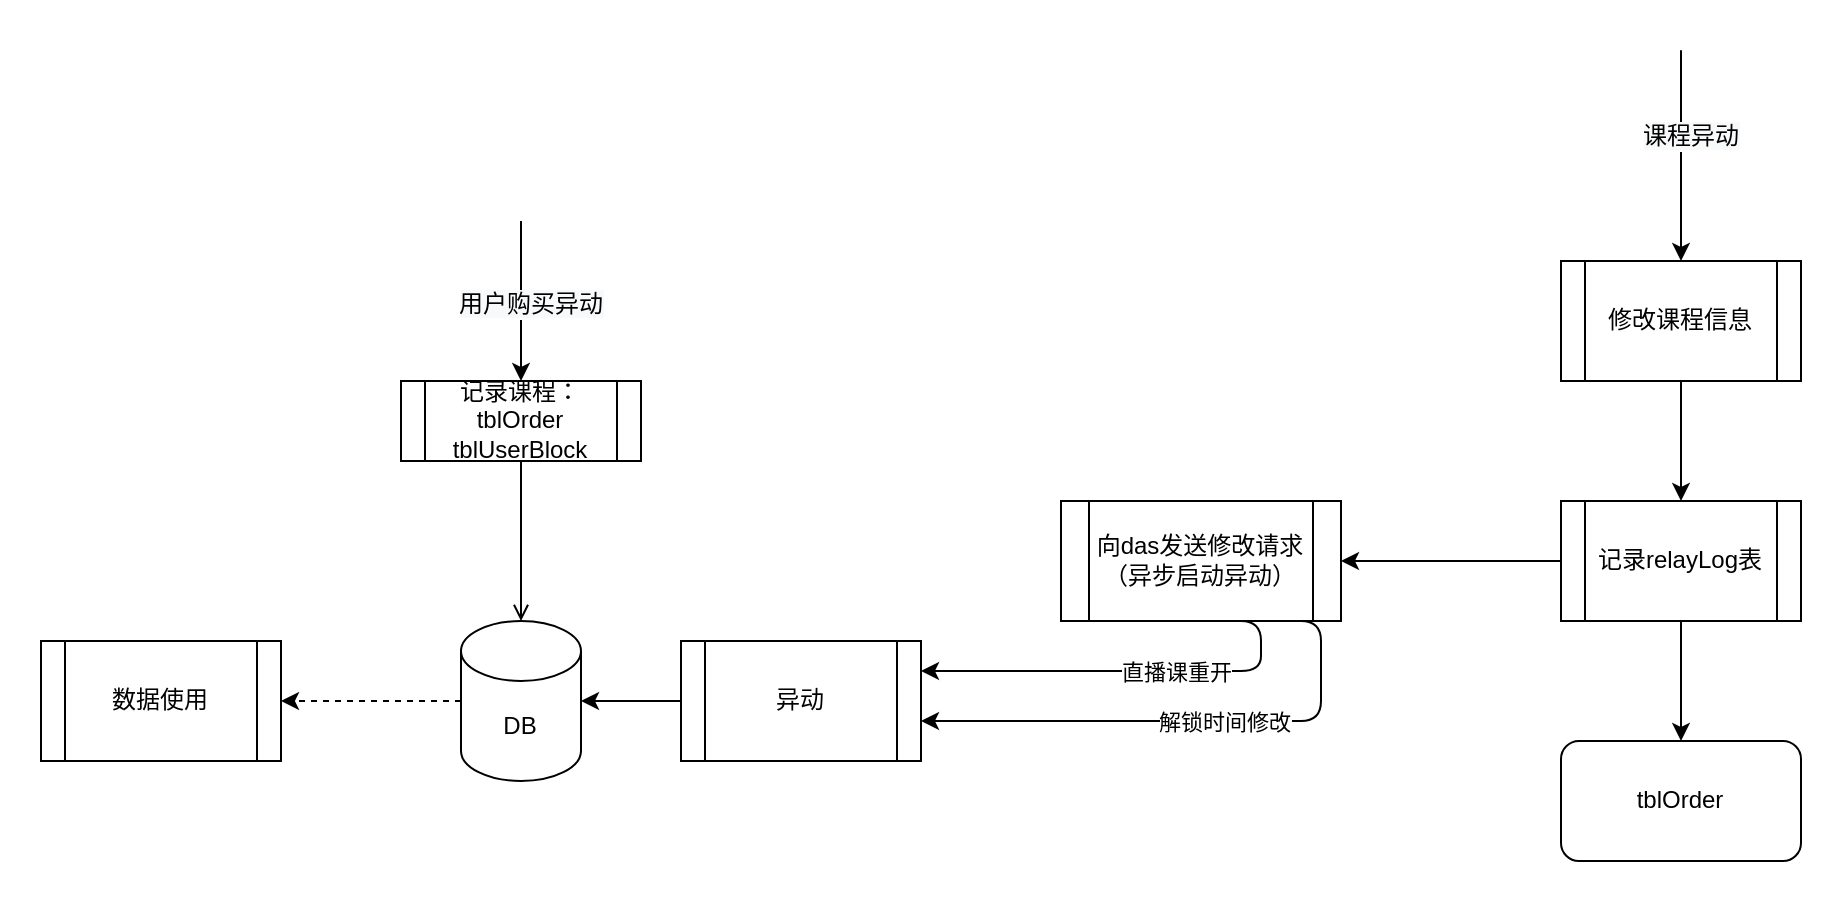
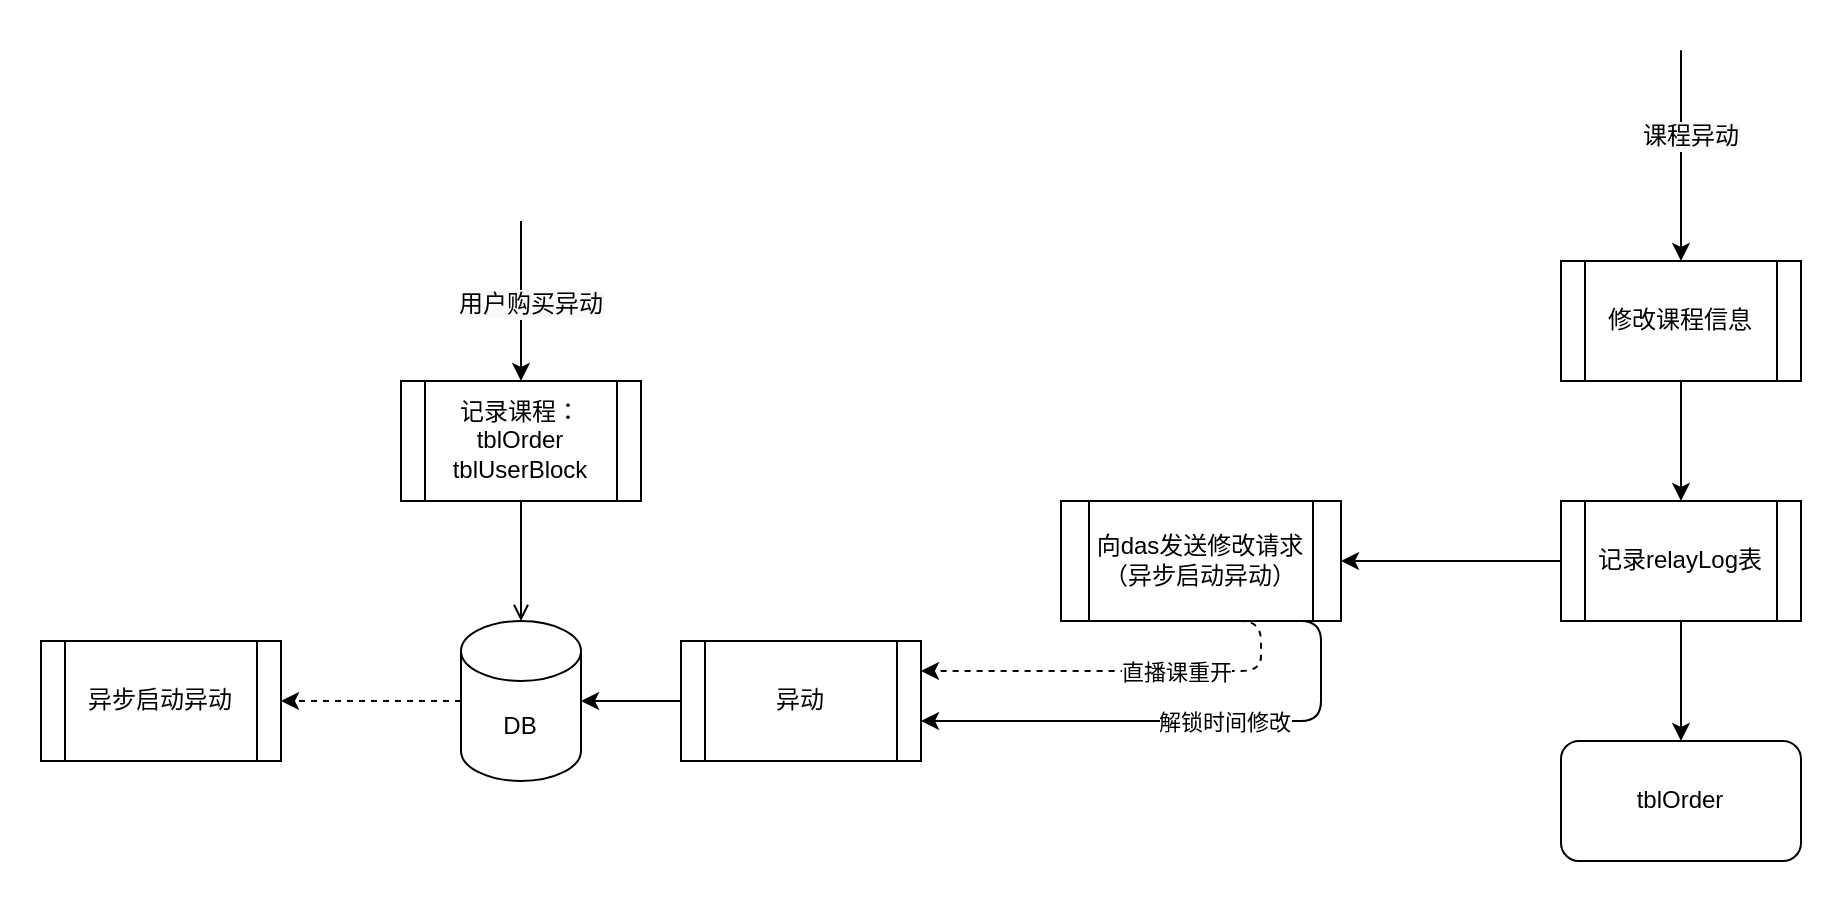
- <mxCell id="5" value="记录课程：&lt;br&gt;tblOrder&lt;br&gt;tblUserBlock" style="shape=process;whiteSpace=wrap;html=1;backgroundOutline=1;align=center;" vertex="1" parent="1"><mxGeometry x="200" y="190" width="120" height="40" as="geometry" /></mxCell>
+ <mxCell id="5" value="记录课程：&lt;br&gt;tblOrder&lt;br&gt;tblUserBlock" style="shape=process;whiteSpace=wrap;html=1;backgroundOutline=1;align=center;" vertex="1" parent="1"><mxGeometry x="200" y="190" width="120" height="60" as="geometry" /></mxCell>
- <mxCell id="10" value="" style="edgeStyle=segmentEdgeStyle;endArrow=classic;html=1;entryX=1;entryY=0.25;entryDx=0;entryDy=0;exitX=0.25;exitY=1;exitDx=0;exitDy=0;" edge="1" parent="1" source="18" target="9"><mxGeometry width="50" height="50" relative="1" as="geometry"><mxPoint x="580" y="335" as="sourcePoint" /><mxPoint x="470" y="330" as="targetPoint" /><Array as="points"><mxPoint x="630" y="335" /></Array></mxGeometry></mxCell>
+ <mxCell id="10" value="" style="edgeStyle=segmentEdgeStyle;endArrow=classic;html=1;entryX=1;entryY=0.25;entryDx=0;entryDy=0;exitX=0.25;exitY=1;exitDx=0;exitDy=0;dashed=1;" edge="1" parent="1" source="18" target="9"><mxGeometry width="50" height="50" relative="1" as="geometry"><mxPoint x="580" y="335" as="sourcePoint" /><mxPoint x="470" y="330" as="targetPoint" /><Array as="points"><mxPoint x="630" y="335" /></Array></mxGeometry></mxCell>
- <mxCell id="23" value="数据使用" style="shape=process;whiteSpace=wrap;html=1;backgroundOutline=1;align=center;" vertex="1" parent="1"><mxGeometry x="20" y="320" width="120" height="60" as="geometry" /></mxCell>
+ <mxCell id="23" value="异步启动异动" style="shape=process;whiteSpace=wrap;html=1;backgroundOutline=1;align=center;" vertex="1" parent="1"><mxGeometry x="20" y="320" width="120" height="60" as="geometry" /></mxCell>
